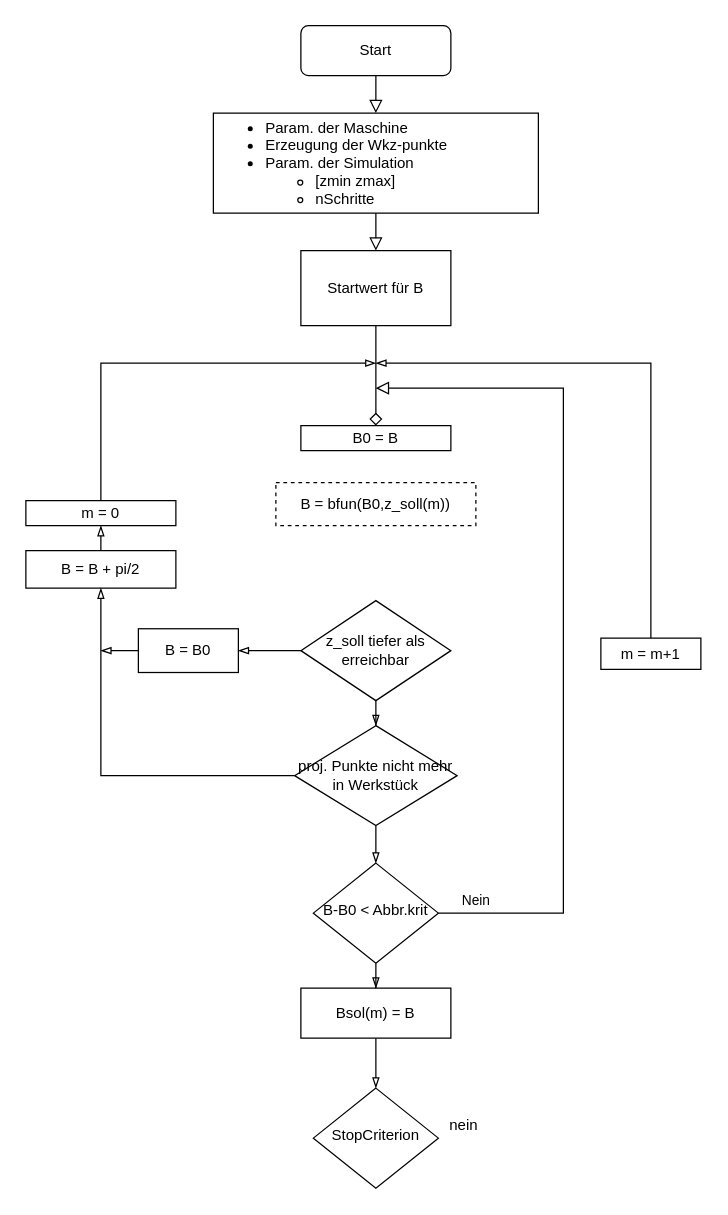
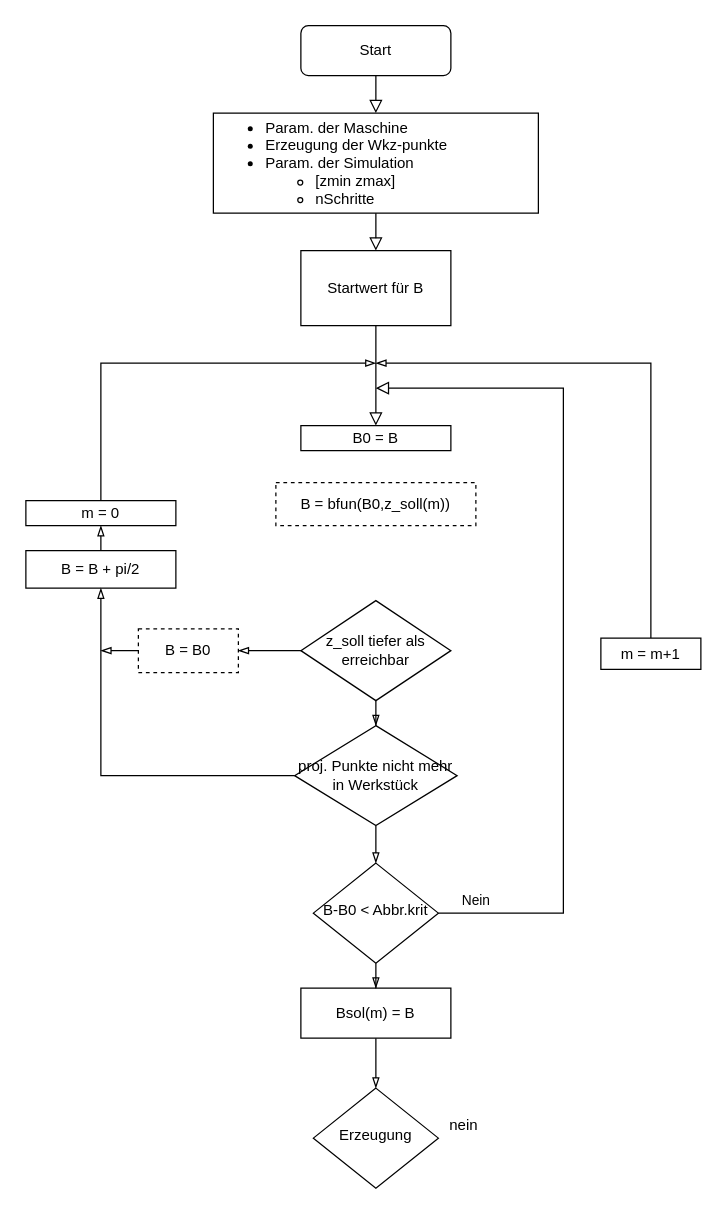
- <mxCell id="2" value="" style="rounded=0;html=1;jettySize=auto;orthogonalLoop=1;fontSize=11;endArrow=diamond;endFill=0;endSize=8;strokeWidth=1;shadow=0;labelBackgroundColor=none;edgeStyle=orthogonalEdgeStyle;entryX=0.5;entryY=0;entryDx=0;entryDy=0;" parent="1" source="13" target="8" edge="1"><mxGeometry relative="1" as="geometry"><mxPoint x="300" y="320" as="targetPoint" /></mxGeometry></mxCell>
+ <mxCell id="2" value="" style="rounded=0;html=1;jettySize=auto;orthogonalLoop=1;fontSize=11;endArrow=block;endFill=0;endSize=8;strokeWidth=1;shadow=0;labelBackgroundColor=none;edgeStyle=orthogonalEdgeStyle;entryX=0.5;entryY=0;entryDx=0;entryDy=0;" parent="1" source="13" target="8" edge="1"><mxGeometry relative="1" as="geometry"><mxPoint x="300" y="320" as="targetPoint" /></mxGeometry></mxCell>
- <mxCell id="20" value="B = B0" style="rounded=0;whiteSpace=wrap;html=1;" vertex="1" parent="1"><mxGeometry x="110" y="502.5" width="80" height="35" as="geometry" /></mxCell>
+ <mxCell id="20" value="B = B0" style="rounded=0;whiteSpace=wrap;html=1;dashed=1;" vertex="1" parent="1"><mxGeometry x="110" y="502.5" width="80" height="35" as="geometry" /></mxCell>
- <mxCell id="26" value="StopCriterion" style="rhombus;whiteSpace=wrap;html=1;shadow=0;fontFamily=Helvetica;fontSize=12;align=center;strokeWidth=1;spacing=6;spacingTop=-4;" vertex="1" parent="1"><mxGeometry x="250" y="870" width="100" height="80" as="geometry" /></mxCell>
+ <mxCell id="26" value="Erzeugung" style="rhombus;whiteSpace=wrap;html=1;shadow=0;fontFamily=Helvetica;fontSize=12;align=center;strokeWidth=1;spacing=6;spacingTop=-4;" vertex="1" parent="1"><mxGeometry x="250" y="870" width="100" height="80" as="geometry" /></mxCell>
